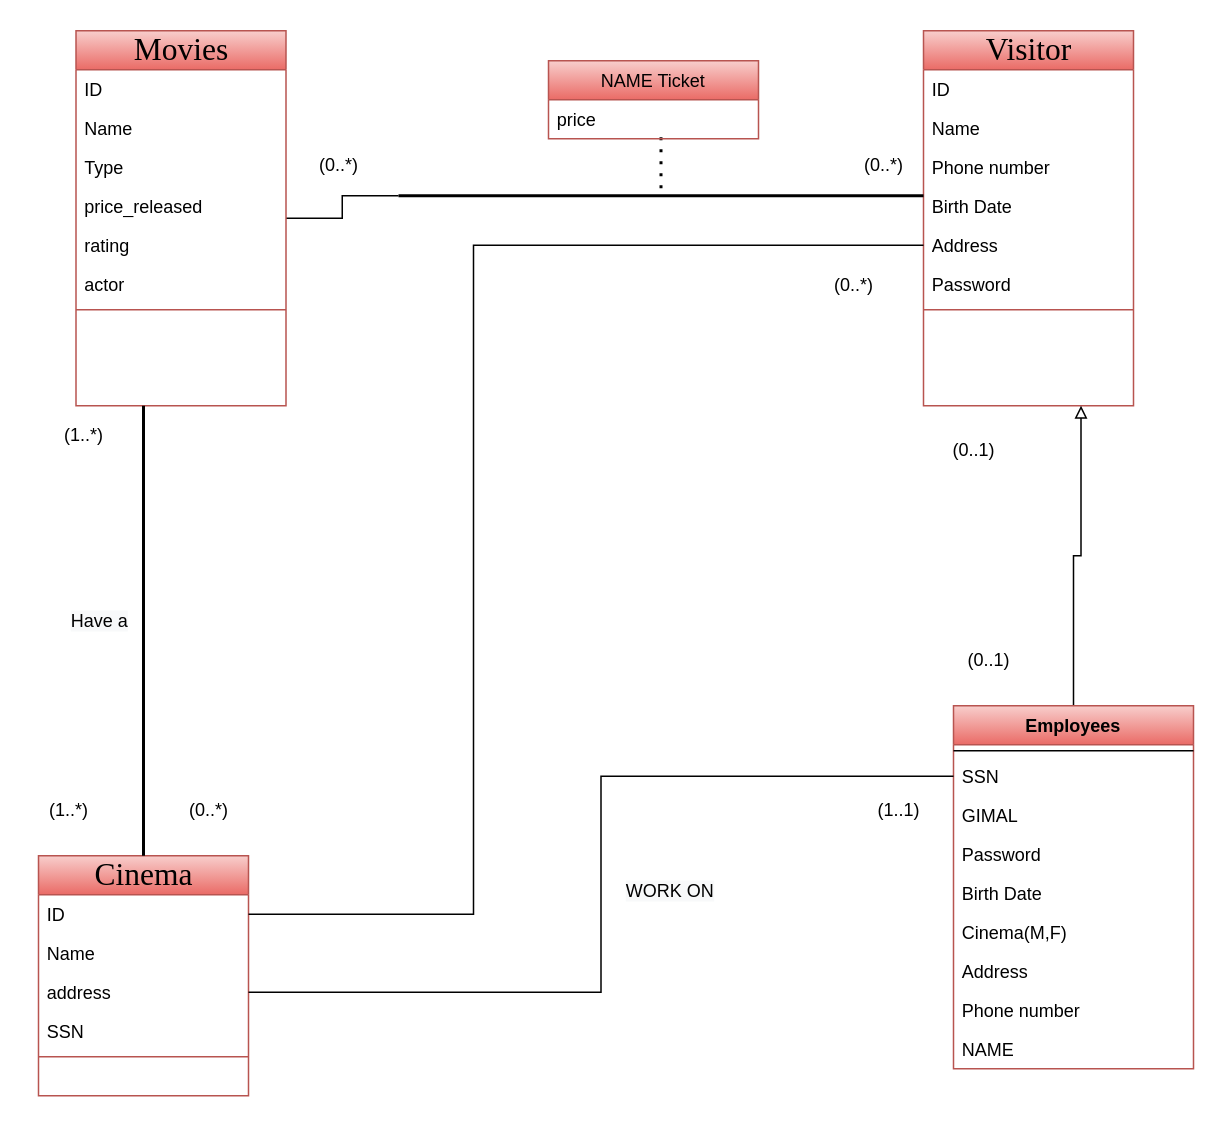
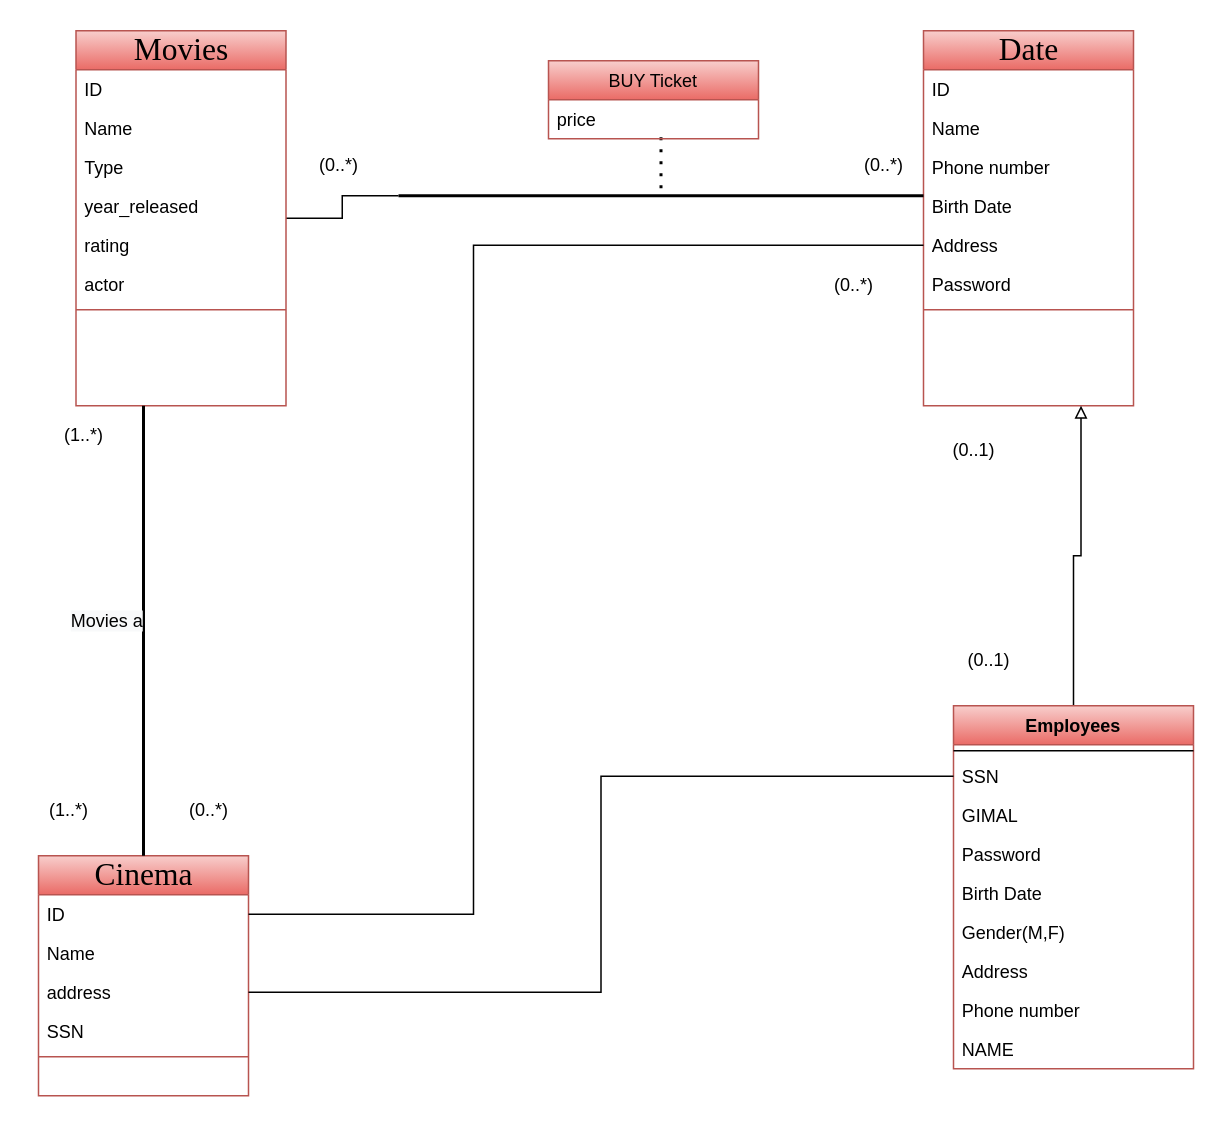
- <mxCell id="11" value="Visitor" style="swimlane;html=1;fontStyle=0;childLayout=stackLayout;horizontal=1;startSize=26;fillColor=#f8cecc;horizontalStack=0;resizeParent=1;resizeLast=0;collapsible=1;marginBottom=0;swimlaneFillColor=#ffffff;rounded=0;shadow=0;comic=0;labelBackgroundColor=none;strokeWidth=1;fontFamily=Verdana;fontSize=21;align=center;gradientColor=#ea6b66;strokeColor=#b85450;" vertex="1" parent="1"><mxGeometry x="615" y="20" width="140" height="250" as="geometry"><mxRectangle x="350" y="42" width="110" height="330" as="alternateBounds" /></mxGeometry></mxCell>
+ <mxCell id="11" value="Date" style="swimlane;html=1;fontStyle=0;childLayout=stackLayout;horizontal=1;startSize=26;fillColor=#f8cecc;horizontalStack=0;resizeParent=1;resizeLast=0;collapsible=1;marginBottom=0;swimlaneFillColor=#ffffff;rounded=0;shadow=0;comic=0;labelBackgroundColor=none;strokeWidth=1;fontFamily=Verdana;fontSize=21;align=center;gradientColor=#ea6b66;strokeColor=#b85450;" vertex="1" parent="1"><mxGeometry x="615" y="20" width="140" height="250" as="geometry"><mxRectangle x="350" y="42" width="110" height="330" as="alternateBounds" /></mxGeometry></mxCell>
- <mxCell id="22" value="NAME Ticket" style="swimlane;fontStyle=0;childLayout=stackLayout;horizontal=1;startSize=26;fillColor=#f8cecc;horizontalStack=0;resizeParent=1;resizeParentMax=0;resizeLast=0;collapsible=1;marginBottom=0;gradientColor=#ea6b66;strokeColor=#b85450;" vertex="1" parent="1"><mxGeometry x="365" y="40" width="140" height="52" as="geometry" /></mxCell>
+ <mxCell id="22" value="BUY Ticket" style="swimlane;fontStyle=0;childLayout=stackLayout;horizontal=1;startSize=26;fillColor=#f8cecc;horizontalStack=0;resizeParent=1;resizeParentMax=0;resizeLast=0;collapsible=1;marginBottom=0;gradientColor=#ea6b66;strokeColor=#b85450;" vertex="1" parent="1"><mxGeometry x="365" y="40" width="140" height="52" as="geometry" /></mxCell>
- <mxCell id="28" value="&lt;span style=&quot;&quot;&gt;price_released&lt;/span&gt;" style="text;html=1;strokeColor=none;fillColor=none;align=left;verticalAlign=top;spacingLeft=4;spacingRight=4;whiteSpace=wrap;overflow=hidden;rotatable=0;points=[[0,0.5],[1,0.5]];portConstraint=eastwest;" vertex="1" parent="24"><mxGeometry y="104" width="140" height="26" as="geometry" /></mxCell>
+ <mxCell id="28" value="&lt;span style=&quot;&quot;&gt;year_released&lt;/span&gt;" style="text;html=1;strokeColor=none;fillColor=none;align=left;verticalAlign=top;spacingLeft=4;spacingRight=4;whiteSpace=wrap;overflow=hidden;rotatable=0;points=[[0,0.5],[1,0.5]];portConstraint=eastwest;" vertex="1" parent="24"><mxGeometry y="104" width="140" height="26" as="geometry" /></mxCell>
- <mxCell id="53" value="&lt;span style=&quot;color: rgb(0, 0, 0); font-family: Helvetica; font-size: 12px; font-style: normal; font-variant-ligatures: normal; font-variant-caps: normal; font-weight: 400; letter-spacing: normal; orphans: 2; text-align: center; text-indent: 0px; text-transform: none; widows: 2; word-spacing: 0px; -webkit-text-stroke-width: 0px; background-color: rgb(248, 249, 250); text-decoration-thickness: initial; text-decoration-style: initial; text-decoration-color: initial; float: none; display: inline !important;&quot;&gt;Have a&lt;/span&gt;" style="text;whiteSpace=wrap;html=1;" vertex="1" parent="1"><mxGeometry x="45" y="400" width="70" height="40" as="geometry" /></mxCell>
+ <mxCell id="53" value="&lt;span style=&quot;color: rgb(0, 0, 0); font-family: Helvetica; font-size: 12px; font-style: normal; font-variant-ligatures: normal; font-variant-caps: normal; font-weight: 400; letter-spacing: normal; orphans: 2; text-align: center; text-indent: 0px; text-transform: none; widows: 2; word-spacing: 0px; -webkit-text-stroke-width: 0px; background-color: rgb(248, 249, 250); text-decoration-thickness: initial; text-decoration-style: initial; text-decoration-color: initial; float: none; display: inline !important;&quot;&gt;Movies a&lt;/span&gt;" style="text;whiteSpace=wrap;html=1;" vertex="1" parent="1"><mxGeometry x="45" y="400" width="70" height="40" as="geometry" /></mxCell>
- <mxCell id="8" value="(1..1)&amp;nbsp;" style="text;html=1;align=center;verticalAlign=middle;resizable=0;points=[];autosize=1;" parent="1" vertex="1"><mxGeometry x="575" y="530" width="50" height="20" as="geometry" /></mxCell>
- <mxCell id="54" value="&lt;span style=&quot;color: rgb(0, 0, 0); font-family: Helvetica; font-size: 12px; font-style: normal; font-variant-ligatures: normal; font-variant-caps: normal; font-weight: 400; letter-spacing: normal; orphans: 2; text-align: center; text-indent: 0px; text-transform: none; widows: 2; word-spacing: 0px; -webkit-text-stroke-width: 0px; background-color: rgb(248, 249, 250); text-decoration-thickness: initial; text-decoration-style: initial; text-decoration-color: initial; float: none; display: inline !important;&quot;&gt;WORK ON&lt;/span&gt;" style="text;whiteSpace=wrap;html=1;" vertex="1" parent="1"><mxGeometry x="415" y="580" width="90" height="40" as="geometry" /></mxCell>
- <mxCell id="47" value="Cinema(M,F)" style="text;strokeColor=none;fillColor=none;align=left;verticalAlign=top;spacingLeft=4;spacingRight=4;overflow=hidden;rotatable=0;points=[[0,0.5],[1,0.5]];portConstraint=eastwest;" vertex="1" parent="41"><mxGeometry y="138" width="160" height="26" as="geometry" /></mxCell>
+ <mxCell id="47" value="Gender(M,F)" style="text;strokeColor=none;fillColor=none;align=left;verticalAlign=top;spacingLeft=4;spacingRight=4;overflow=hidden;rotatable=0;points=[[0,0.5],[1,0.5]];portConstraint=eastwest;" vertex="1" parent="41"><mxGeometry y="138" width="160" height="26" as="geometry" /></mxCell>
